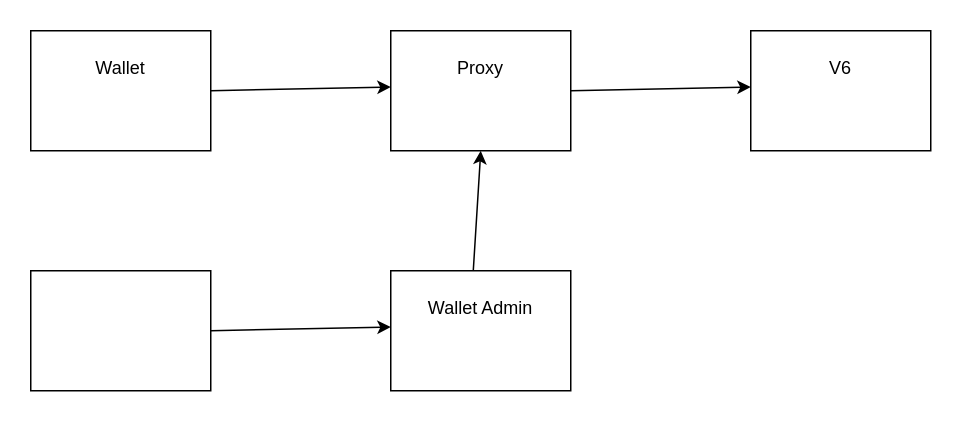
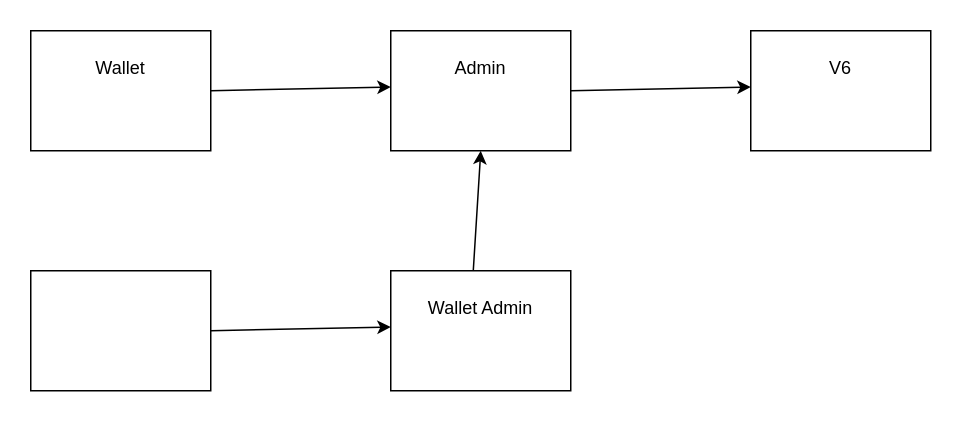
- <mxCell id="3" value="Proxy" style="text;html=1;strokeColor=none;fillColor=none;align=center;verticalAlign=middle;whiteSpace=wrap;rounded=0;" parent="1" vertex="1"><mxGeometry x="260" y="20" width="120" height="50" as="geometry" /></mxCell>
+ <mxCell id="3" value="Admin" style="text;html=1;strokeColor=none;fillColor=none;align=center;verticalAlign=middle;whiteSpace=wrap;rounded=0;" parent="1" vertex="1"><mxGeometry x="260" y="20" width="120" height="50" as="geometry" /></mxCell>
